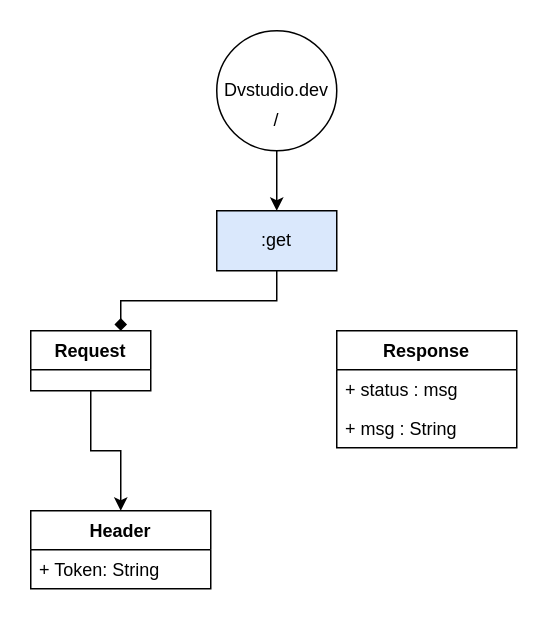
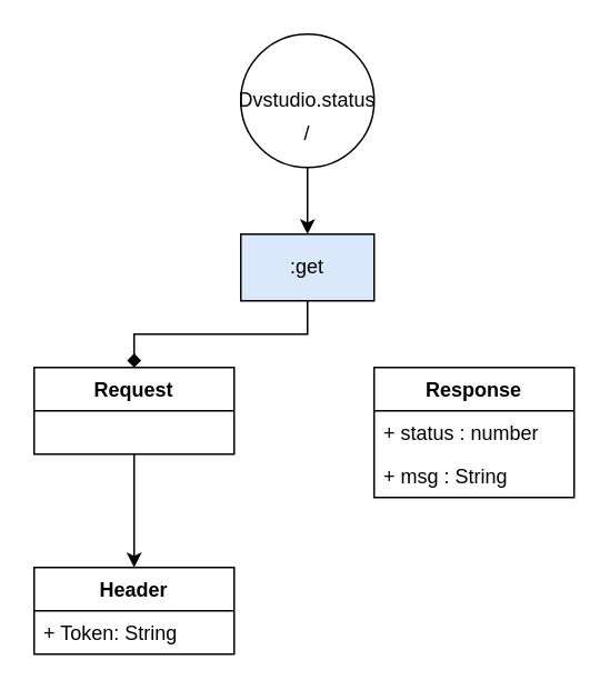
- <mxCell id="4" value="Dvstudio.dev" style="ellipse;whiteSpace=wrap;html=1;aspect=fixed;" parent="3" vertex="1"><mxGeometry width="80" height="80" as="geometry" /></mxCell>
+ <mxCell id="4" value="Dvstudio.status" style="ellipse;whiteSpace=wrap;html=1;aspect=fixed;" parent="3" vertex="1"><mxGeometry width="80" height="80" as="geometry" /></mxCell>
- <mxCell id="9" value="Request" style="swimlane;fontStyle=1;align=center;verticalAlign=top;childLayout=stackLayout;horizontal=1;startSize=26;horizontalStack=0;resizeParent=1;resizeParentMax=0;resizeLast=0;collapsible=1;marginBottom=0;" parent="1" vertex="1"><mxGeometry x="20" y="220" width="80" height="40" as="geometry" /></mxCell>
+ <mxCell id="9" value="Request" style="swimlane;fontStyle=1;align=center;verticalAlign=top;childLayout=stackLayout;horizontal=1;startSize=26;horizontalStack=0;resizeParent=1;resizeParentMax=0;resizeLast=0;collapsible=1;marginBottom=0;" parent="1" vertex="1"><mxGeometry x="20" y="220" width="120" height="52" as="geometry" /></mxCell>
- <mxCell id="11" value="+ status : msg" style="text;strokeColor=none;fillColor=none;align=left;verticalAlign=top;spacingLeft=4;spacingRight=4;overflow=hidden;rotatable=0;points=[[0,0.5],[1,0.5]];portConstraint=eastwest;" parent="10" vertex="1"><mxGeometry y="26" width="120" height="26" as="geometry" /></mxCell>
+ <mxCell id="11" value="+ status : number" style="text;strokeColor=none;fillColor=none;align=left;verticalAlign=top;spacingLeft=4;spacingRight=4;overflow=hidden;rotatable=0;points=[[0,0.5],[1,0.5]];portConstraint=eastwest;" parent="10" vertex="1"><mxGeometry y="26" width="120" height="26" as="geometry" /></mxCell>
